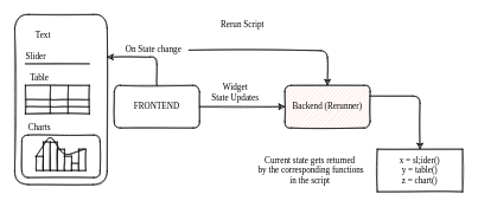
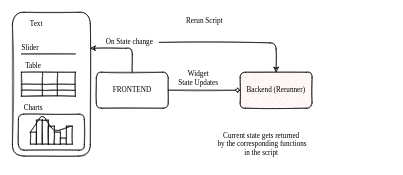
- <mxCell id="9" value="Text" style="text;html=1;strokeColor=none;fillColor=none;align=center;verticalAlign=middle;whiteSpace=wrap;rounded=0;sketch=1;labelBackgroundColor=none;fontFamily=Indie Flower;" vertex="1" parent="7"><mxGeometry x="20" y="20" width="40" height="20" as="geometry" /></mxCell>
+ <mxCell id="9" value="Text" style="text;html=1;strokeColor=none;fillColor=none;align=center;verticalAlign=middle;whiteSpace=wrap;rounded=0;sketch=1;labelBackgroundColor=none;fontFamily=Indie Flower;" vertex="1" parent="7"><mxGeometry x="20" y="10" width="40" height="20" as="geometry" /></mxCell>
- <mxCell id="42" value="" style="endArrow=classic;html=1;entryX=0.5;entryY=0;entryDx=0;entryDy=0;sketch=1;exitX=1;exitY=0.25;exitDx=0;exitDy=0;" edge="1" parent="2" source="5" target="41"><mxGeometry width="50" height="50" relative="1" as="geometry"><mxPoint x="255" y="60.204" as="sourcePoint" /><mxPoint x="450" y="110" as="targetPoint" /><Array as="points"><mxPoint x="570" y="115" /></Array></mxGeometry></mxCell>
- <mxCell id="4" value="" style="endArrow=classic;html=1;exitX=1;exitY=0.5;exitDx=0;exitDy=0;entryX=0;entryY=0.5;entryDx=0;entryDy=0;sketch=1;" edge="1" parent="2" source="3" target="5"><mxGeometry width="50" height="50" relative="1" as="geometry"><mxPoint x="360" y="270" as="sourcePoint" /><mxPoint x="410" y="110" as="targetPoint" /></mxGeometry></mxCell>
+ <mxCell id="4" value="" style="endArrow=diamond;html=1;exitX=1;exitY=0.5;exitDx=0;exitDy=0;entryX=0;entryY=0.5;entryDx=0;entryDy=0;sketch=1;" edge="1" parent="2" source="3" target="5"><mxGeometry width="50" height="50" relative="1" as="geometry"><mxPoint x="360" y="270" as="sourcePoint" /><mxPoint x="410" y="110" as="targetPoint" /></mxGeometry></mxCell>
- <mxCell id="41" value="x = sl;ider()&lt;br&gt;y = table()&lt;br&gt;z = chart()" style="rounded=0;whiteSpace=wrap;html=1;labelBackgroundColor=none;sketch=1;fontFamily=Indie Flower;" vertex="1" parent="2"><mxGeometry x="510" y="190" width="120" height="60" as="geometry" /></mxCell>
